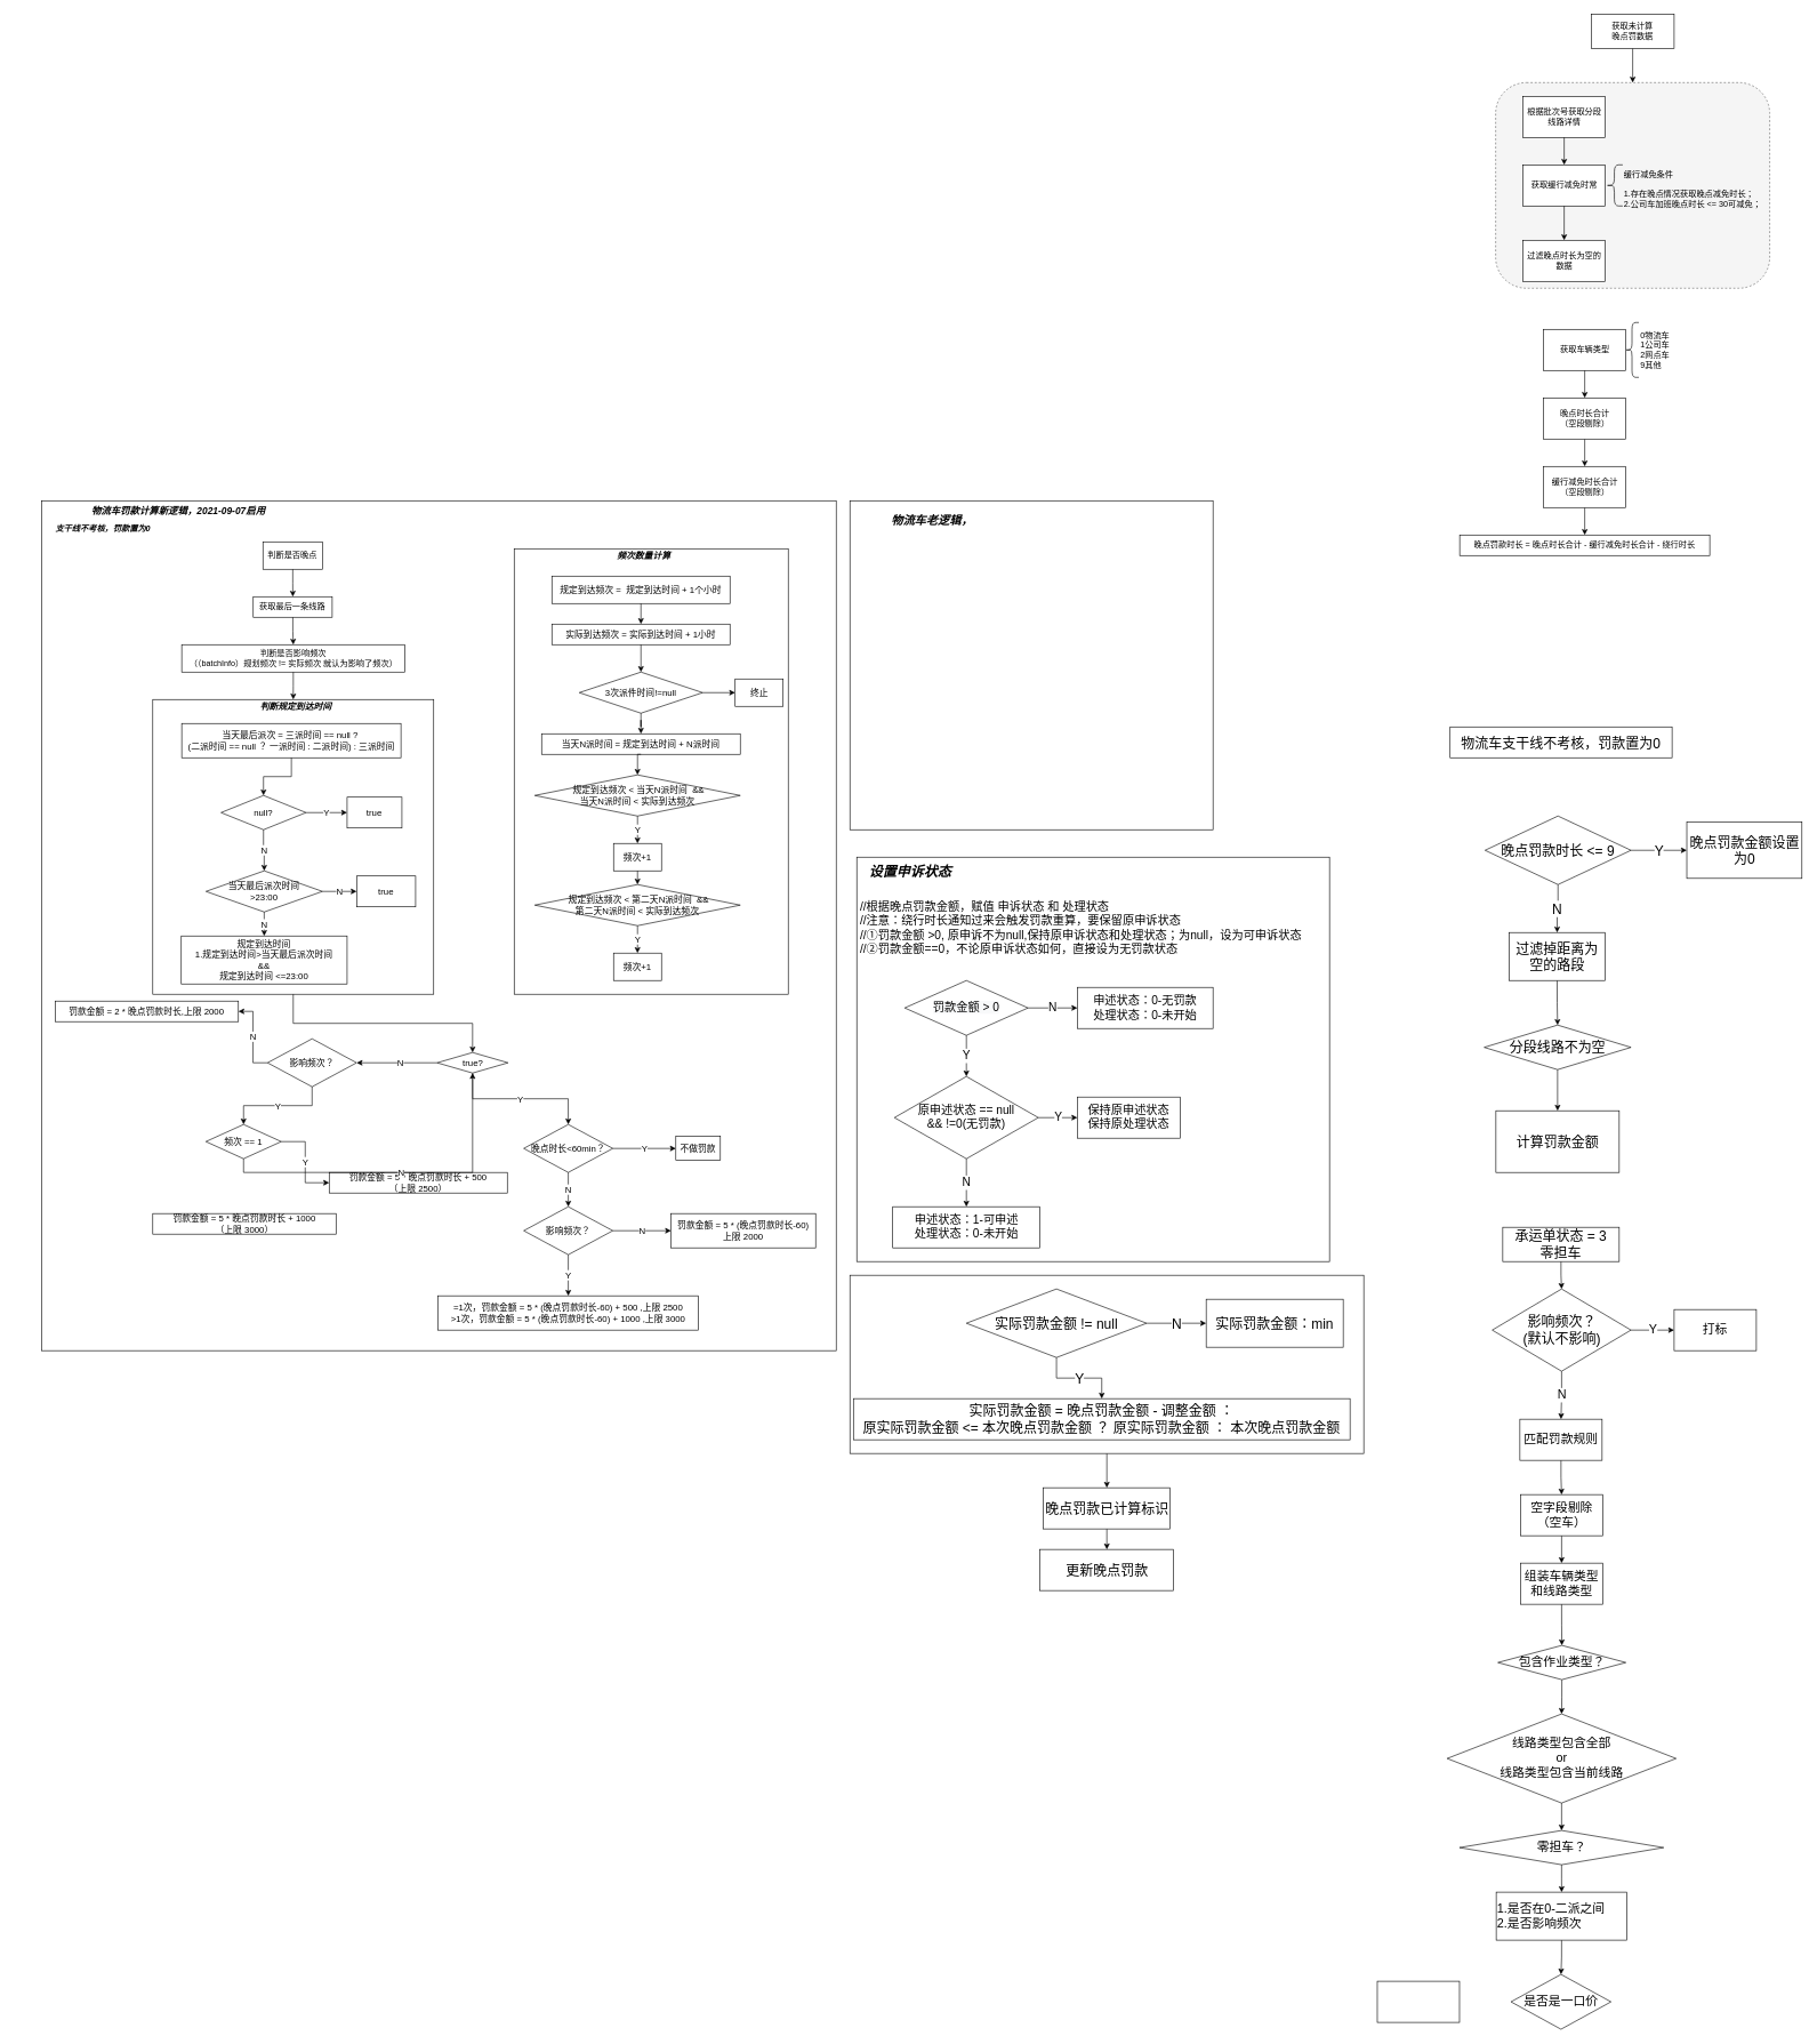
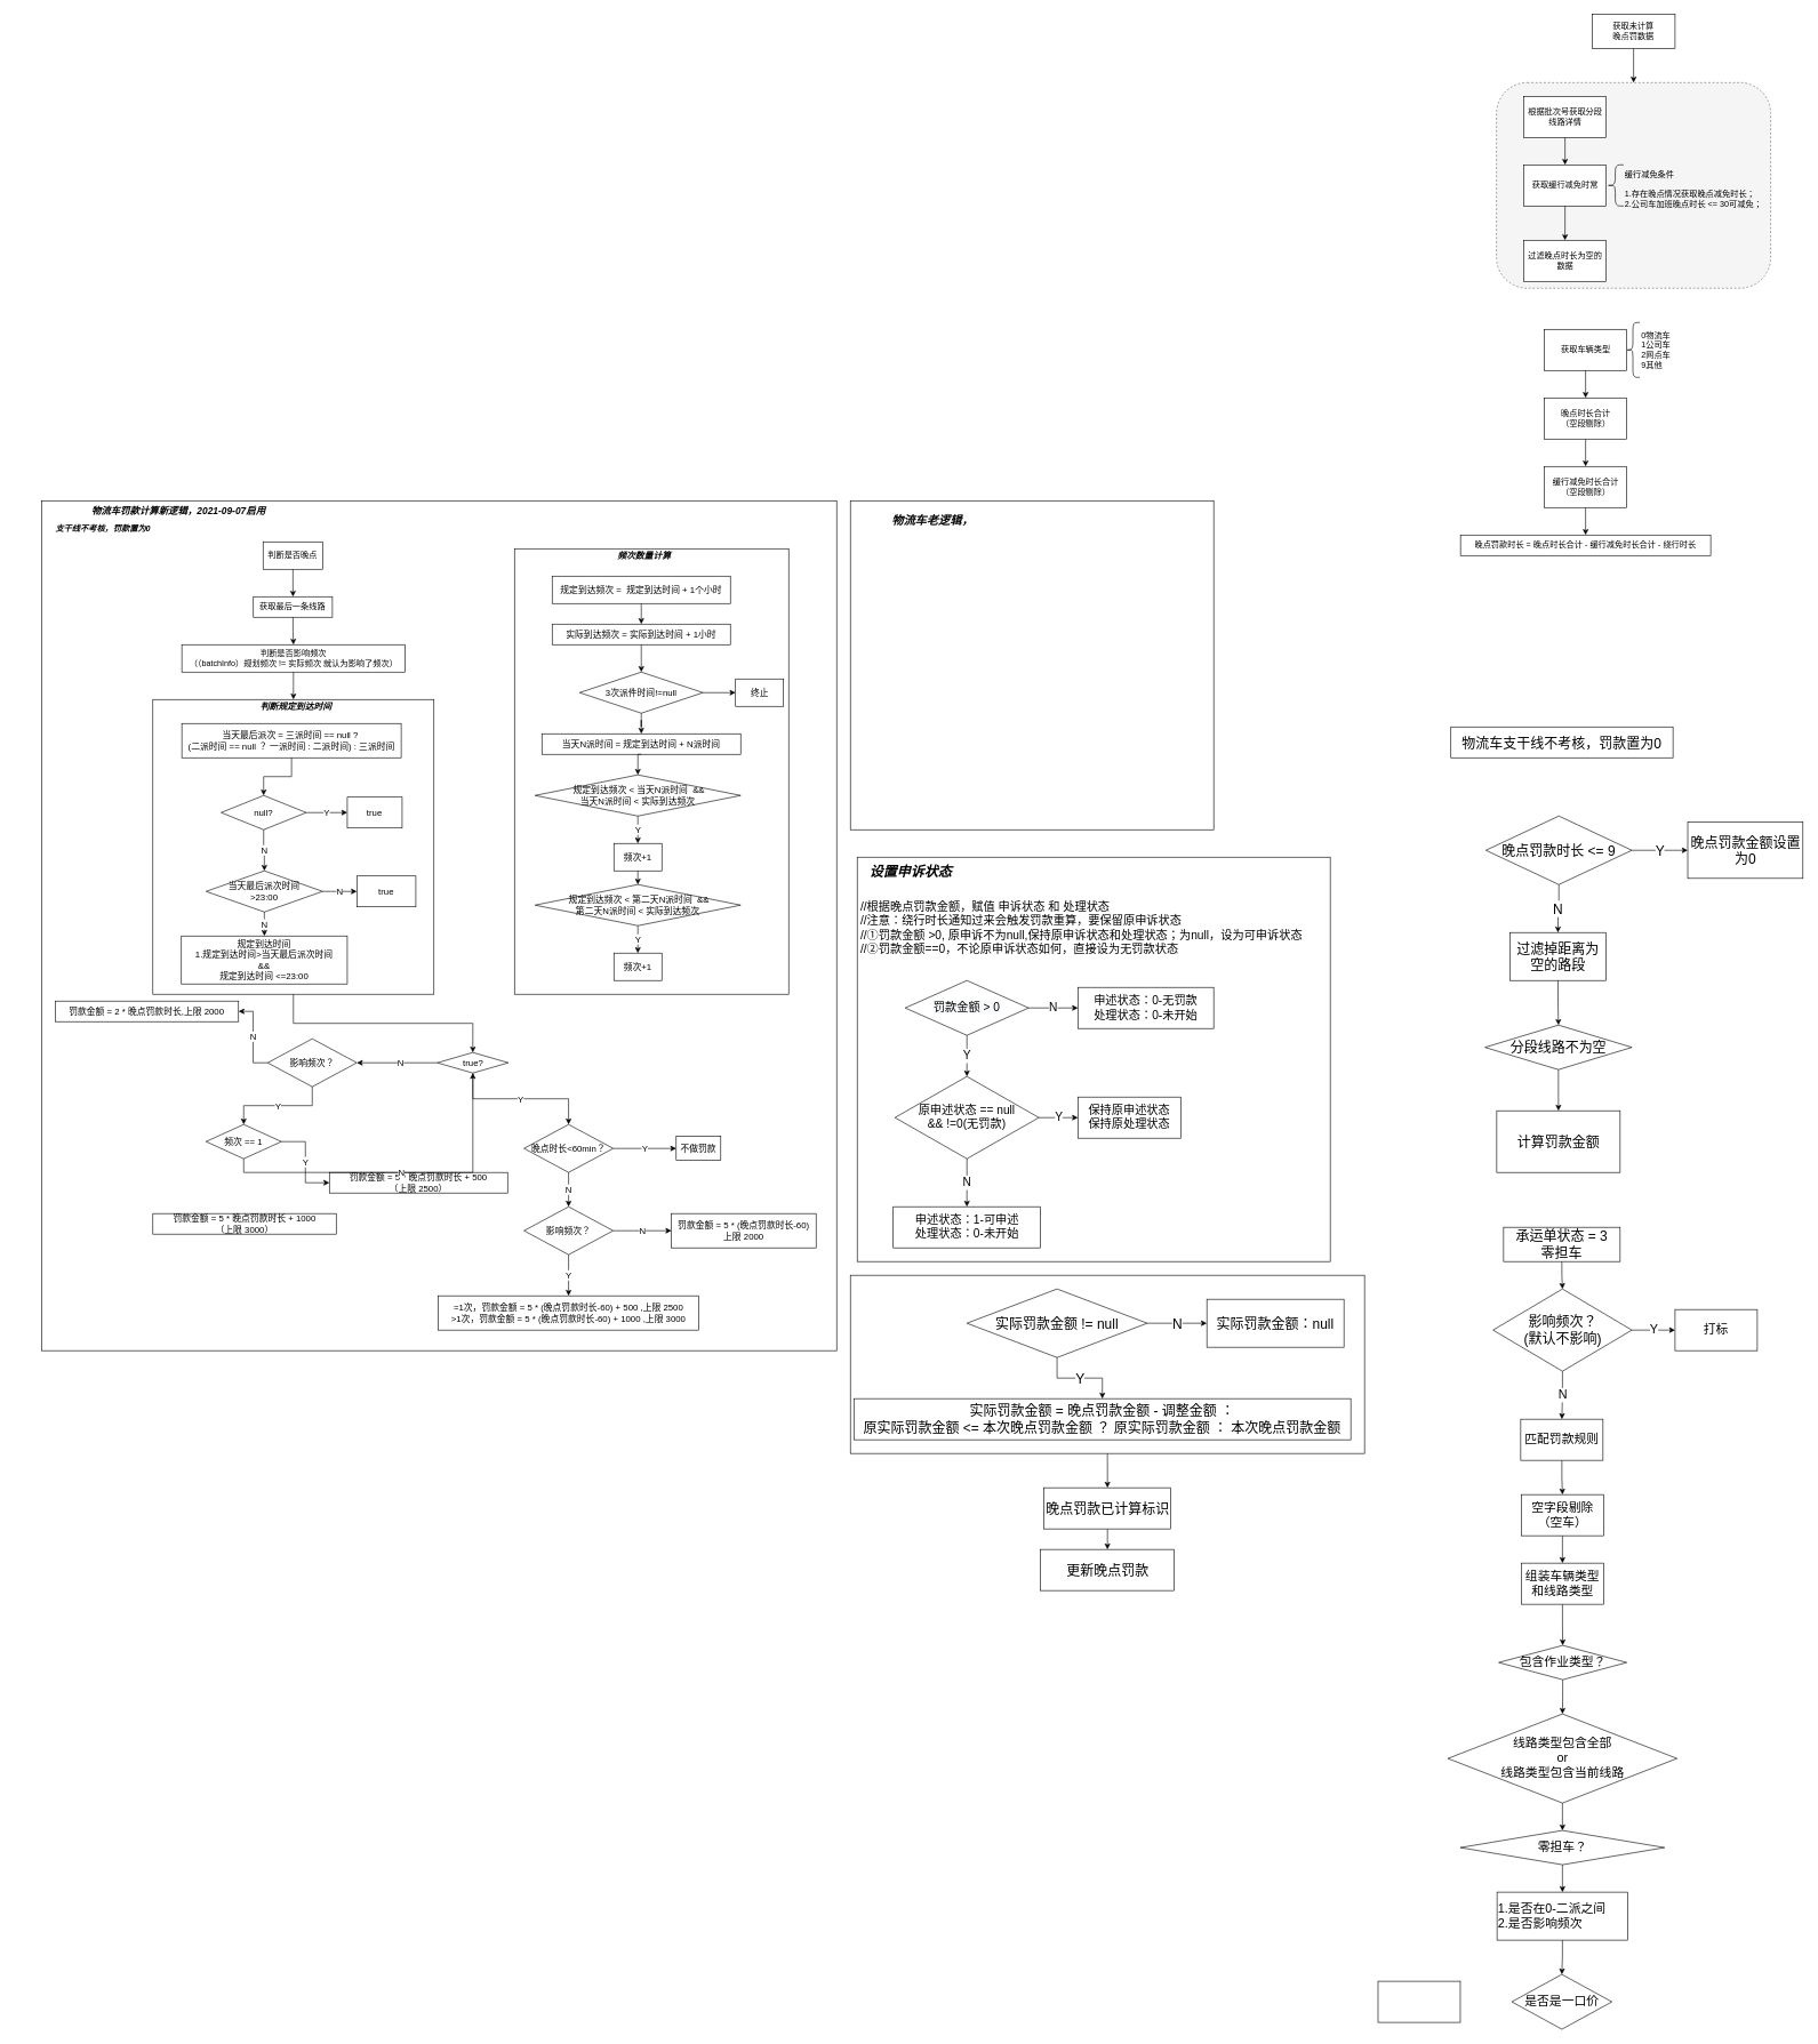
- <mxCell id="113" value="实际罚款金额：min" style="rounded=0;whiteSpace=wrap;html=1;fontSize=20;" vertex="1" parent="1"><mxGeometry x="1760" y="1895" width="200" height="70" as="geometry" /></mxCell>
+ <mxCell id="113" value="实际罚款金额：null" style="rounded=0;whiteSpace=wrap;html=1;fontSize=20;" vertex="1" parent="1"><mxGeometry x="1760" y="1895" width="200" height="70" as="geometry" /></mxCell>
